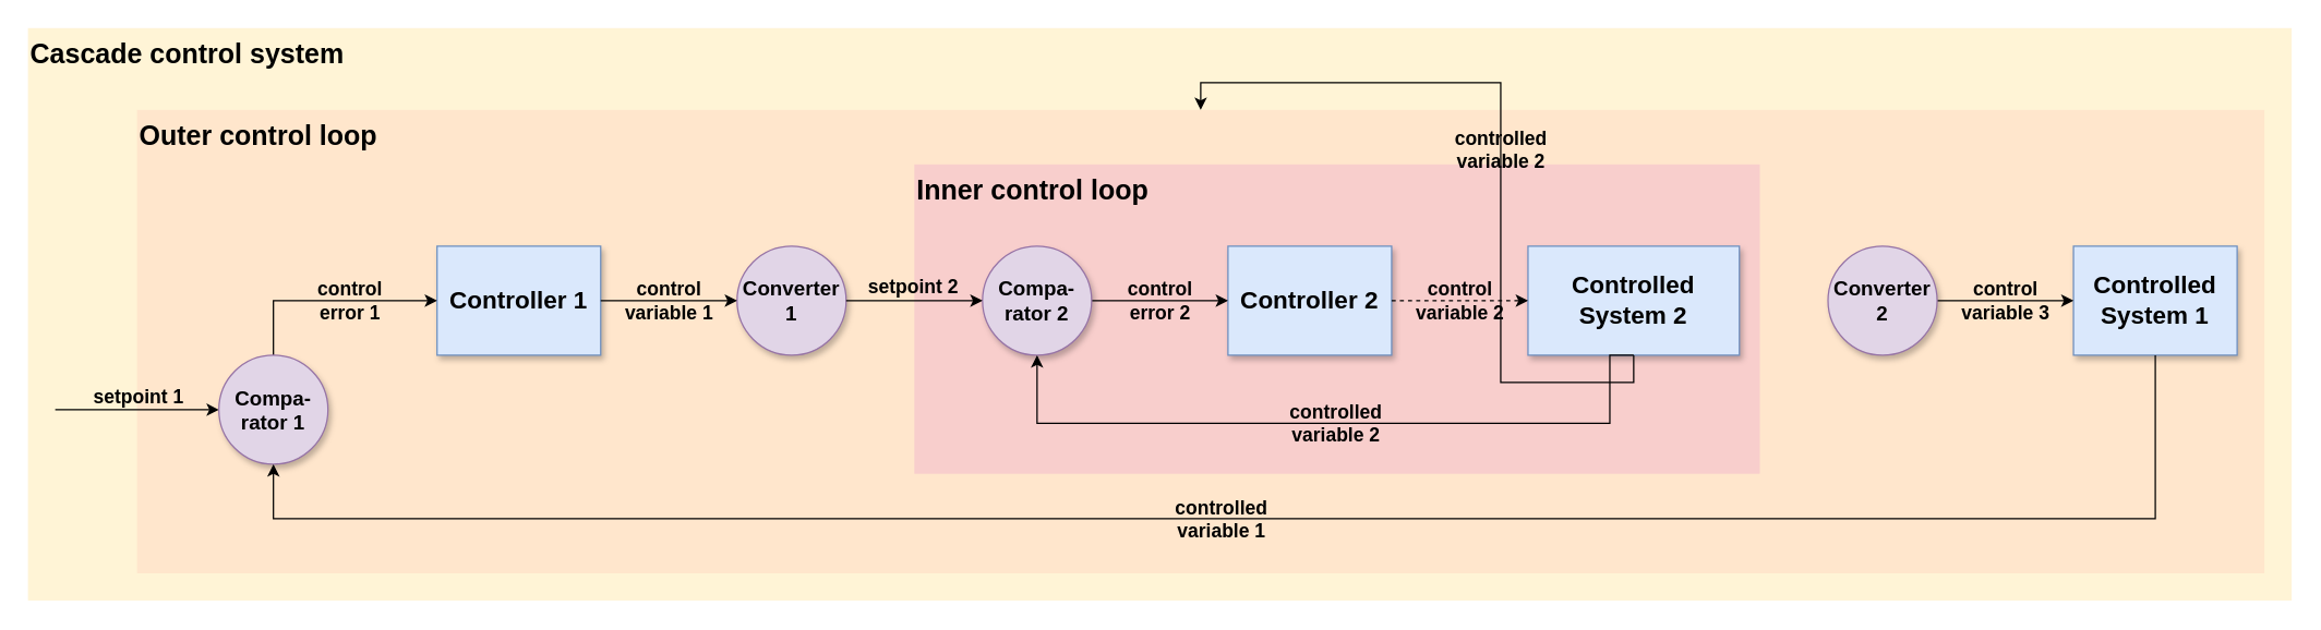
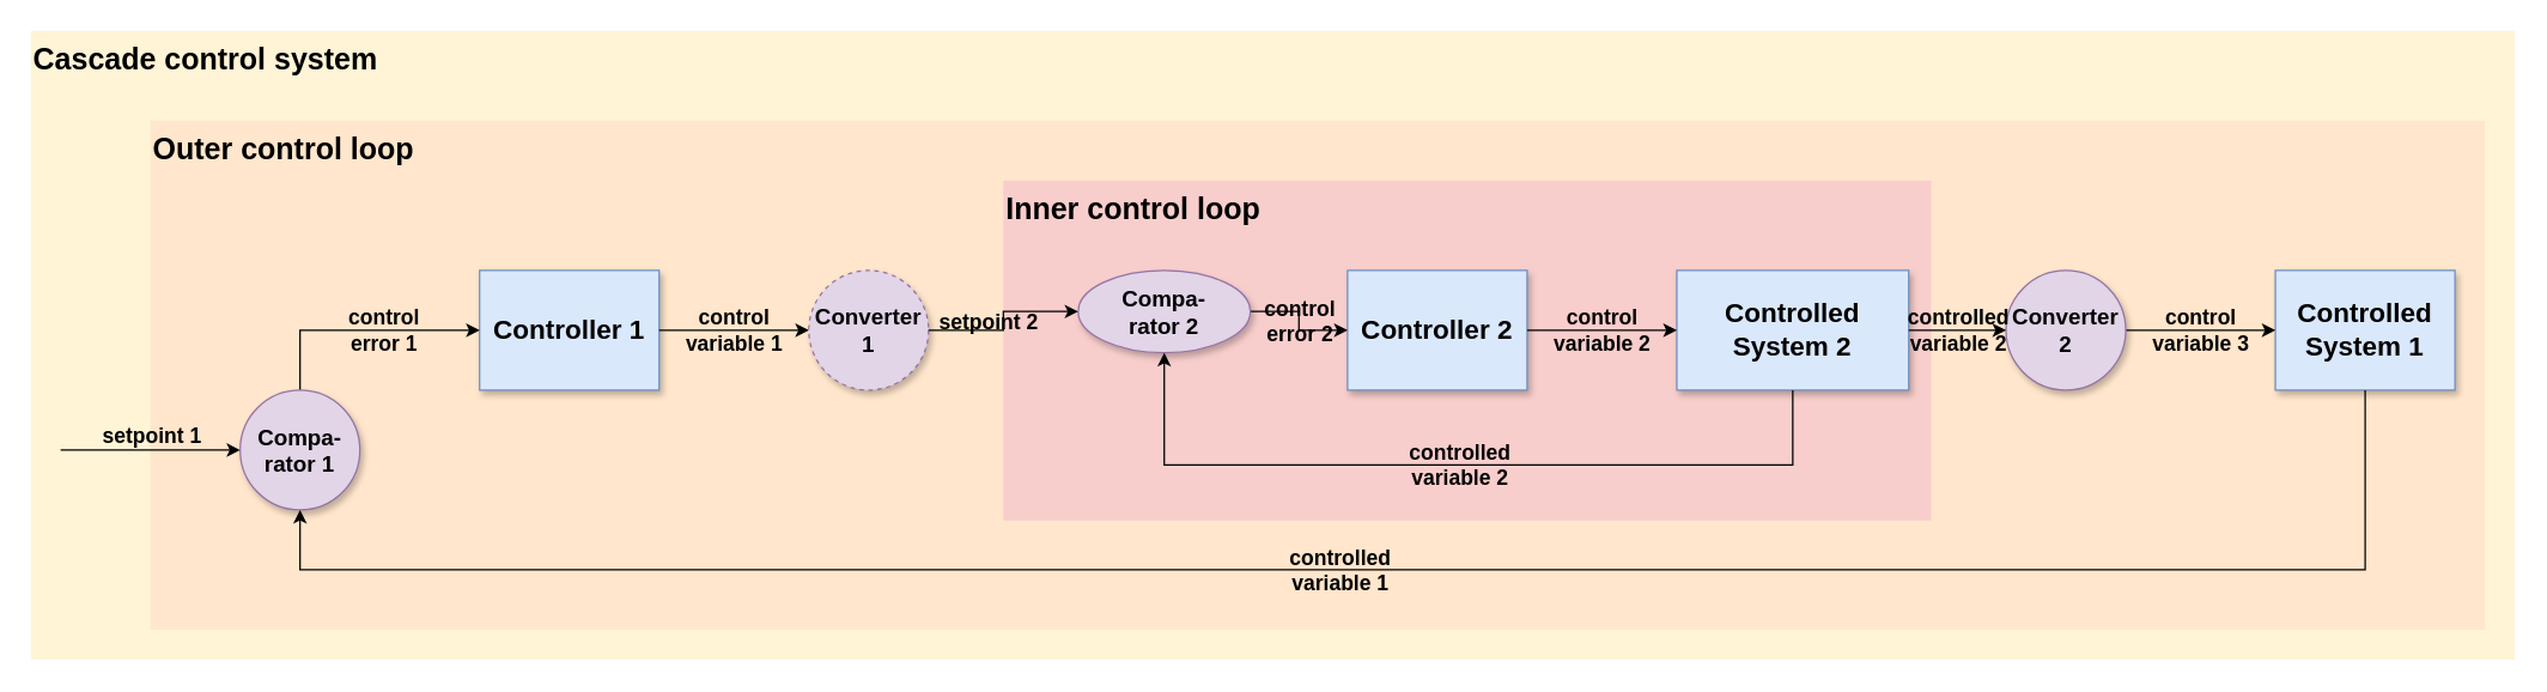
- <mxCell id="23" value="controlled&lt;br&gt;variable 2" style="edgeStyle=orthogonalEdgeStyle;rounded=0;orthogonalLoop=1;jettySize=auto;html=1;labelBackgroundColor=none;fontSize=14;fontStyle=1;" parent="1" source="13" target="3" edge="1"><mxGeometry relative="1" as="geometry" /></mxCell>
+ <mxCell id="23" value="controlled&lt;br&gt;variable 2" style="edgeStyle=orthogonalEdgeStyle;rounded=0;orthogonalLoop=1;jettySize=auto;html=1;entryX=0;entryY=0.5;entryDx=0;entryDy=0;labelBackgroundColor=none;fontSize=14;fontStyle=1" parent="1" source="13" target="22" edge="1"><mxGeometry relative="1" as="geometry" /></mxCell>
- <mxCell id="15" value="Converter&lt;br&gt;1" style="ellipse;whiteSpace=wrap;html=1;aspect=fixed;fontStyle=1;fontSize=15;fillColor=#e1d5e7;strokeColor=#9673a6;verticalAlign=middle;align=center;shadow=1;container=0;" parent="1" vertex="1"><mxGeometry x="540" y="180" width="80" height="80" as="geometry" /></mxCell>
+ <mxCell id="15" value="Converter&lt;br&gt;1" style="ellipse;whiteSpace=wrap;html=1;aspect=fixed;fontStyle=1;fontSize=15;fillColor=#e1d5e7;strokeColor=#9673a6;verticalAlign=middle;align=center;shadow=1;container=0;dashed=1;" parent="1" vertex="1"><mxGeometry x="540" y="180" width="80" height="80" as="geometry" /></mxCell>
- <mxCell id="18" value="Compa-&lt;br&gt;rator 2" style="ellipse;whiteSpace=wrap;html=1;aspect=fixed;fontStyle=1;fontSize=15;fillColor=#e1d5e7;strokeColor=#9673a6;verticalAlign=middle;align=center;shadow=1;container=0;" parent="1" vertex="1"><mxGeometry x="720" y="180" width="80" height="80" as="geometry" /></mxCell>
+ <mxCell id="18" value="Compa-&lt;br&gt;rator 2" style="ellipse;whiteSpace=wrap;html=1;aspect=fixed;fontStyle=1;fontSize=15;fillColor=#e1d5e7;strokeColor=#9673a6;verticalAlign=middle;align=center;shadow=1;container=0;" parent="1" vertex="1"><mxGeometry x="720" y="180" width="115" height="55" as="geometry" /></mxCell>
- <mxCell id="14" value="control&lt;br&gt;variable 2" style="edgeStyle=orthogonalEdgeStyle;rounded=0;orthogonalLoop=1;jettySize=auto;html=1;entryX=0;entryY=0.5;entryDx=0;entryDy=0;labelBackgroundColor=none;fontSize=14;fontStyle=1;dashed=1;" parent="1" source="12" target="13" edge="1"><mxGeometry relative="1" as="geometry" /></mxCell>
+ <mxCell id="14" value="control&lt;br&gt;variable 2" style="edgeStyle=orthogonalEdgeStyle;rounded=0;orthogonalLoop=1;jettySize=auto;html=1;entryX=0;entryY=0.5;entryDx=0;entryDy=0;labelBackgroundColor=none;fontSize=14;fontStyle=1" parent="1" source="12" target="13" edge="1"><mxGeometry relative="1" as="geometry" /></mxCell>
